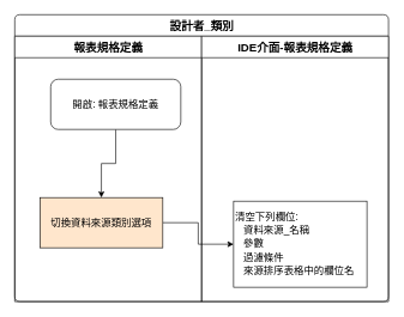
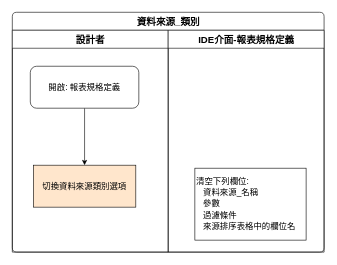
- <mxCell id="2" value="設計者_類別" style="swimlane;html=1;childLayout=stackLayout;resizeParent=1;resizeParentMax=0;strokeWidth=1;fontSize=16;rounded=1;arcSize=8;startSize=30;labelBackgroundColor=none;align=center;" parent="1" vertex="1"><mxGeometry x="20" y="20" width="520" height="400" as="geometry" /></mxCell>
+ <mxCell id="2" value="資料來源_類別" style="swimlane;html=1;childLayout=stackLayout;resizeParent=1;resizeParentMax=0;strokeWidth=1;fontSize=16;rounded=1;arcSize=8;startSize=30;labelBackgroundColor=none;align=center;" parent="1" vertex="1"><mxGeometry x="20" y="20" width="520" height="400" as="geometry" /></mxCell>
- <mxCell id="4" value="報表規格定義" style="swimlane;html=1;startSize=30;fontSize=16;strokeWidth=1;" parent="2" vertex="1"><mxGeometry y="30" width="260" height="370" as="geometry" /></mxCell>
+ <mxCell id="4" value="設計者" style="swimlane;html=1;startSize=30;fontSize=16;strokeWidth=1;" parent="2" vertex="1"><mxGeometry y="30" width="260" height="370" as="geometry" /></mxCell>
- <mxCell id="6" value="開啟: 報表規格定義" style="rounded=1;whiteSpace=wrap;html=1;strokeWidth=1;fontSize=14;" parent="4" vertex="1"><mxGeometry x="50" y="60" width="181" height="70" as="geometry" /></mxCell>
+ <mxCell id="6" value="開啟: 報表規格定義" style="rounded=1;whiteSpace=wrap;html=1;strokeWidth=1;fontSize=14;" parent="4" vertex="1"><mxGeometry x="30" y="60" width="181" height="70" as="geometry" /></mxCell>
- <mxCell id="3" style="edgeStyle=orthogonalEdgeStyle;rounded=0;orthogonalLoop=1;jettySize=auto;html=1;fontSize=14;" parent="2" source="7" target="9" edge="1"><mxGeometry relative="1" as="geometry" /></mxCell>
